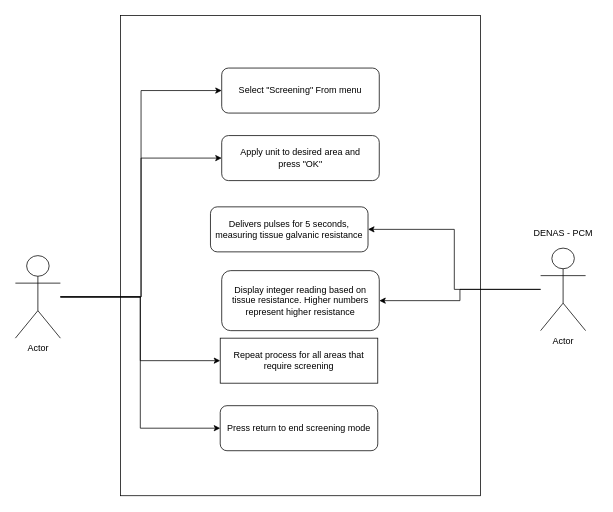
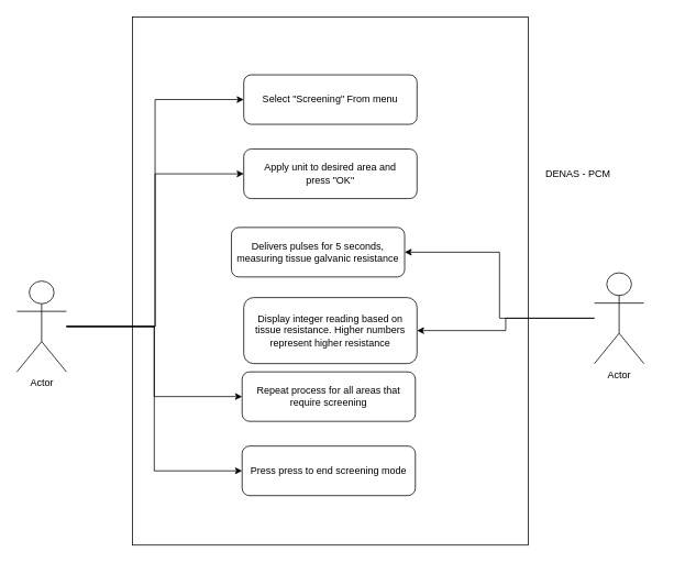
- <mxCell id="12" value="DENAS - PCM" style="text;html=1;align=center;verticalAlign=middle;resizable=0;points=[];autosize=1;" parent="1" vertex="1"><mxGeometry x="705" y="300" width="90" height="20" as="geometry" /></mxCell>
+ <mxCell id="12" value="DENAS - PCM" style="text;html=1;align=center;verticalAlign=middle;resizable=0;points=[];autosize=1;" parent="1" vertex="1"><mxGeometry x="655" y="200" width="90" height="20" as="geometry" /></mxCell>
- <mxCell id="17" value="Repeat process for all areas that&lt;br&gt;require screening" style="whiteSpace=wrap;html=1;rounded=0;" parent="1" vertex="1"><mxGeometry x="293" y="450" width="210" height="60" as="geometry" /></mxCell>
+ <mxCell id="17" value="Repeat process for all areas that&lt;br&gt;require screening" style="rounded=1;whiteSpace=wrap;html=1;" parent="1" vertex="1"><mxGeometry x="293" y="450" width="210" height="60" as="geometry" /></mxCell>
- <mxCell id="16" value="Press return to end screening mode" style="rounded=1;whiteSpace=wrap;html=1;" parent="1" vertex="1"><mxGeometry x="293" y="540" width="210" height="60" as="geometry" /></mxCell>
+ <mxCell id="16" value="Press press to end screening mode" style="rounded=1;whiteSpace=wrap;html=1;" parent="1" vertex="1"><mxGeometry x="293" y="540" width="210" height="60" as="geometry" /></mxCell>
